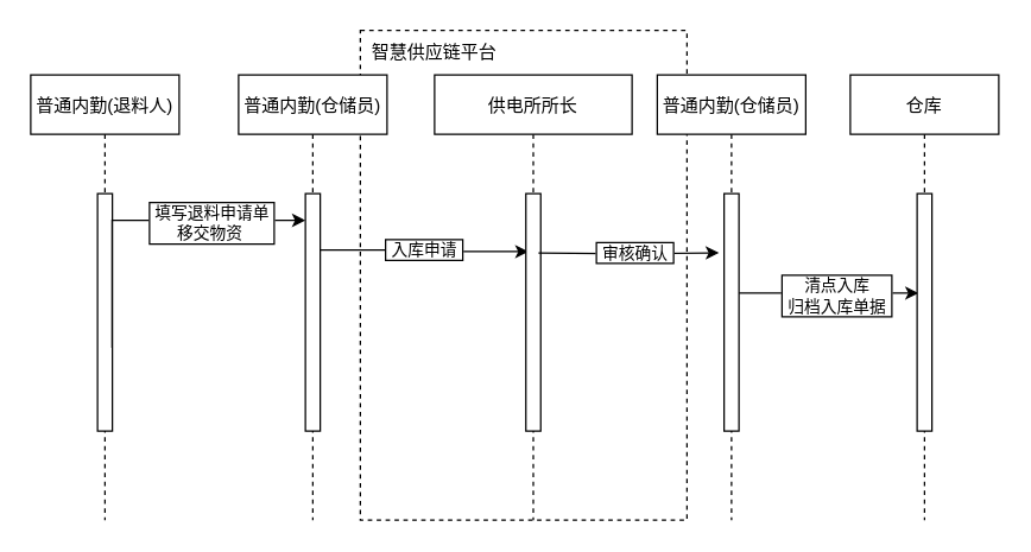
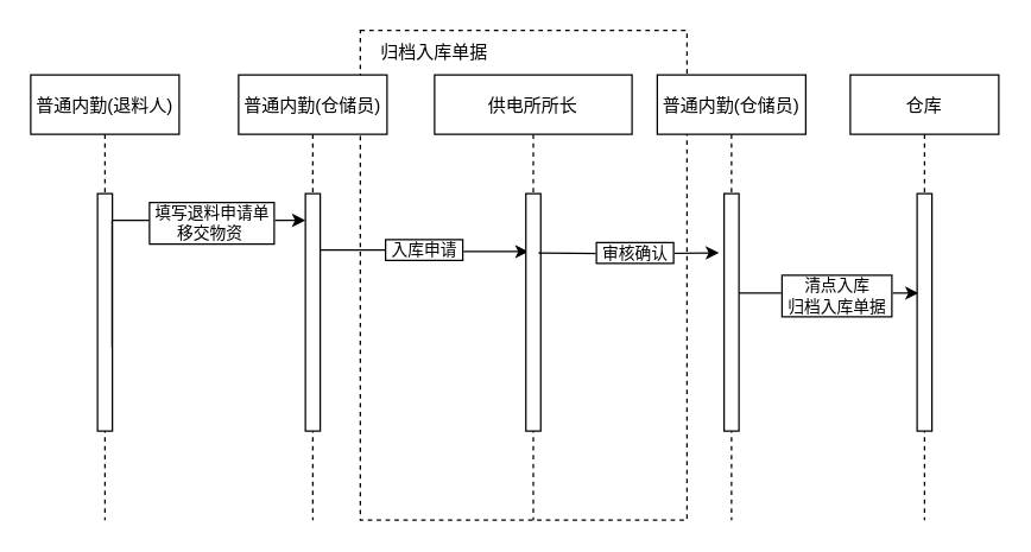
- <mxCell id="4" value="智慧供应链平台" style="text;html=1;strokeColor=none;fillColor=none;align=center;verticalAlign=middle;whiteSpace=wrap;rounded=0;dashed=1;" parent="2" vertex="1"><mxGeometry width="100.0" height="30" as="geometry" /></mxCell>
+ <mxCell id="4" value="归档入库单据" style="text;html=1;strokeColor=none;fillColor=none;align=center;verticalAlign=middle;whiteSpace=wrap;rounded=0;dashed=1;" parent="2" vertex="1"><mxGeometry width="100.0" height="30" as="geometry" /></mxCell>
